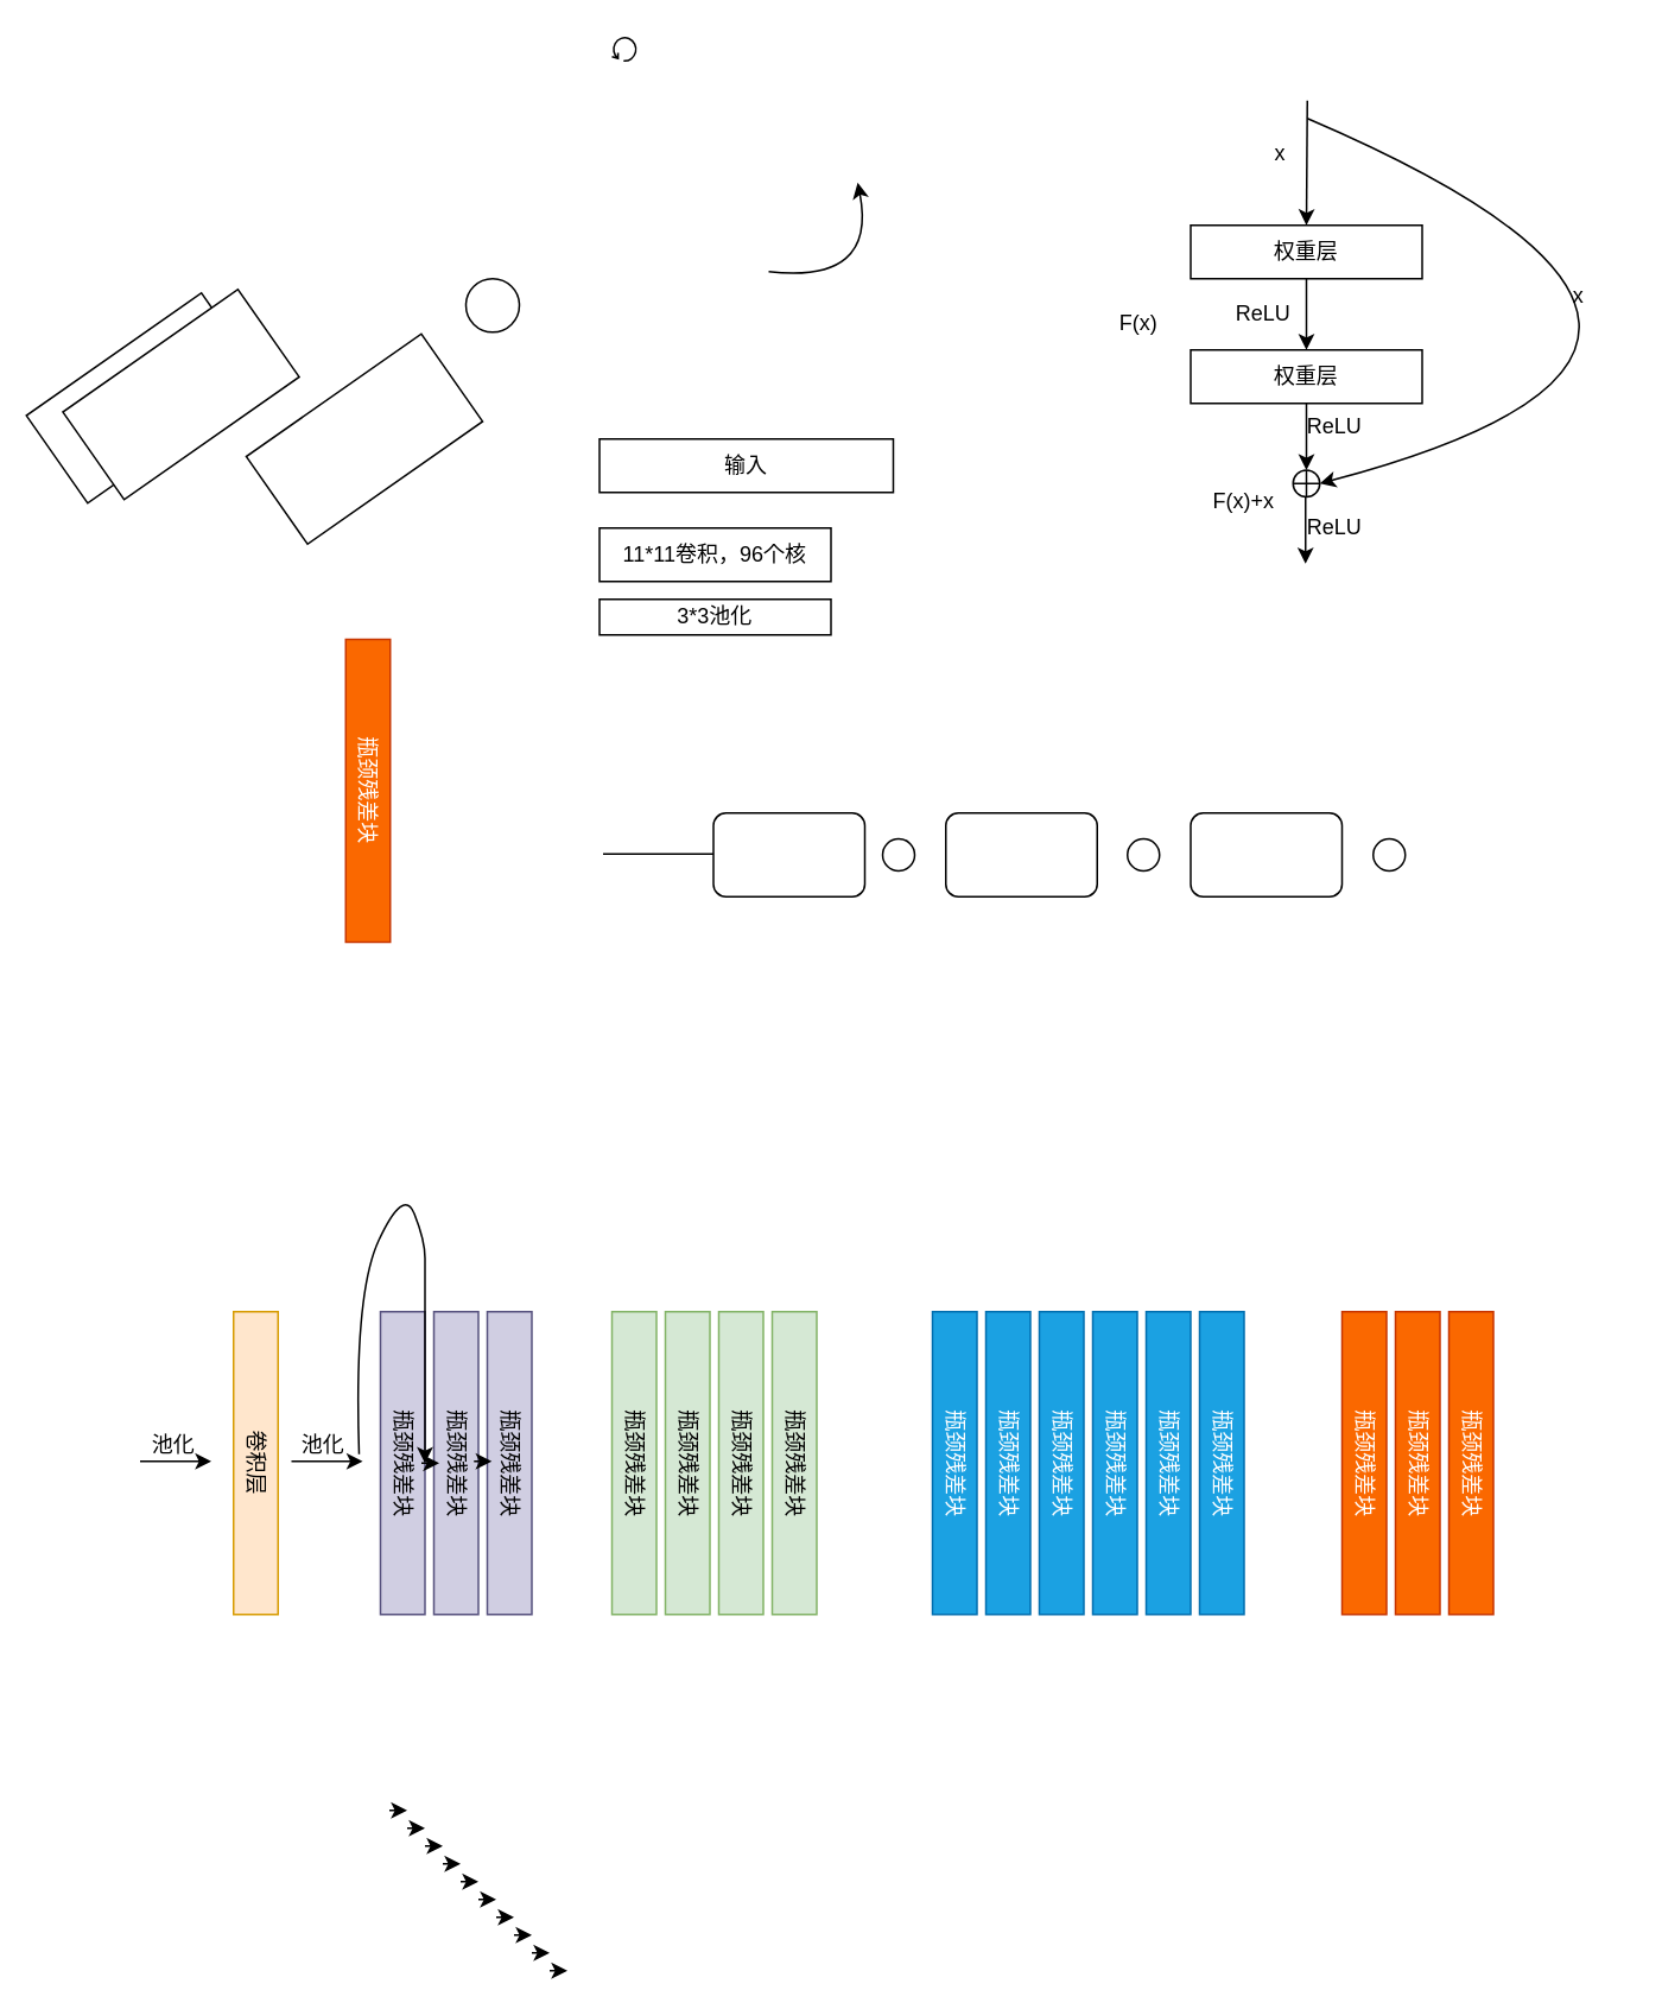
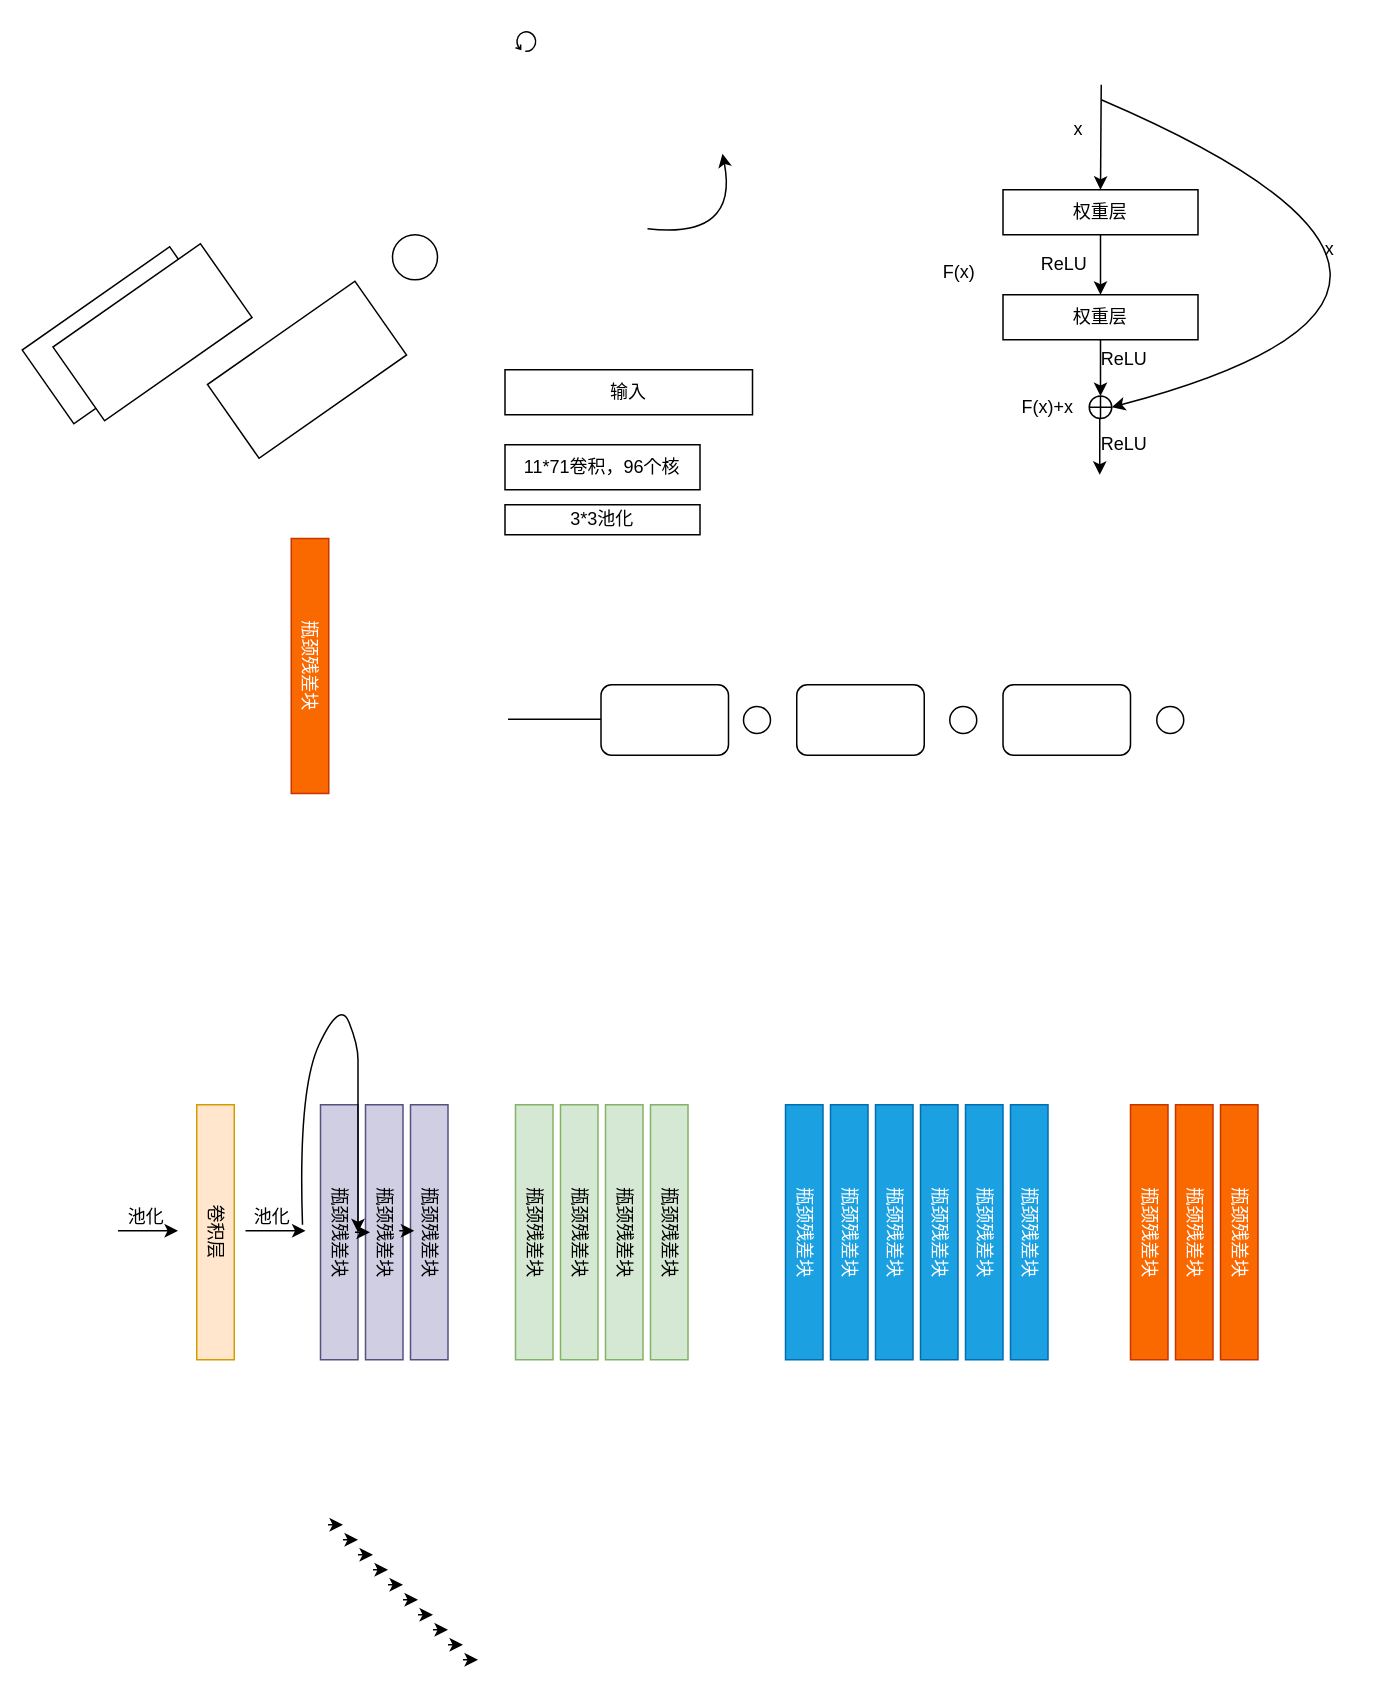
- <mxCell id="68" value="F(x)+x" style="text;html=1;strokeColor=none;fillColor=none;align=center;verticalAlign=middle;whiteSpace=wrap;rounded=0;" parent="56" vertex="1"><mxGeometry x="10" y="215" width="40" height="20" as="geometry" /></mxCell>
+ <mxCell id="68" value="F(x)+x" style="text;html=1;strokeColor=none;fillColor=none;align=center;verticalAlign=middle;whiteSpace=wrap;rounded=0;" parent="56" vertex="1"><mxGeometry x="10" y="205" width="40" height="20" as="geometry" /></mxCell>
- <mxCell id="38" value="11*11卷积，96个核" style="rounded=0;whiteSpace=wrap;html=1;" parent="1" vertex="1"><mxGeometry x="336" y="296" width="130" height="30" as="geometry" /></mxCell>
+ <mxCell id="38" value="11*71卷积，96个核" style="rounded=0;whiteSpace=wrap;html=1;" parent="1" vertex="1"><mxGeometry x="336" y="296" width="130" height="30" as="geometry" /></mxCell>
